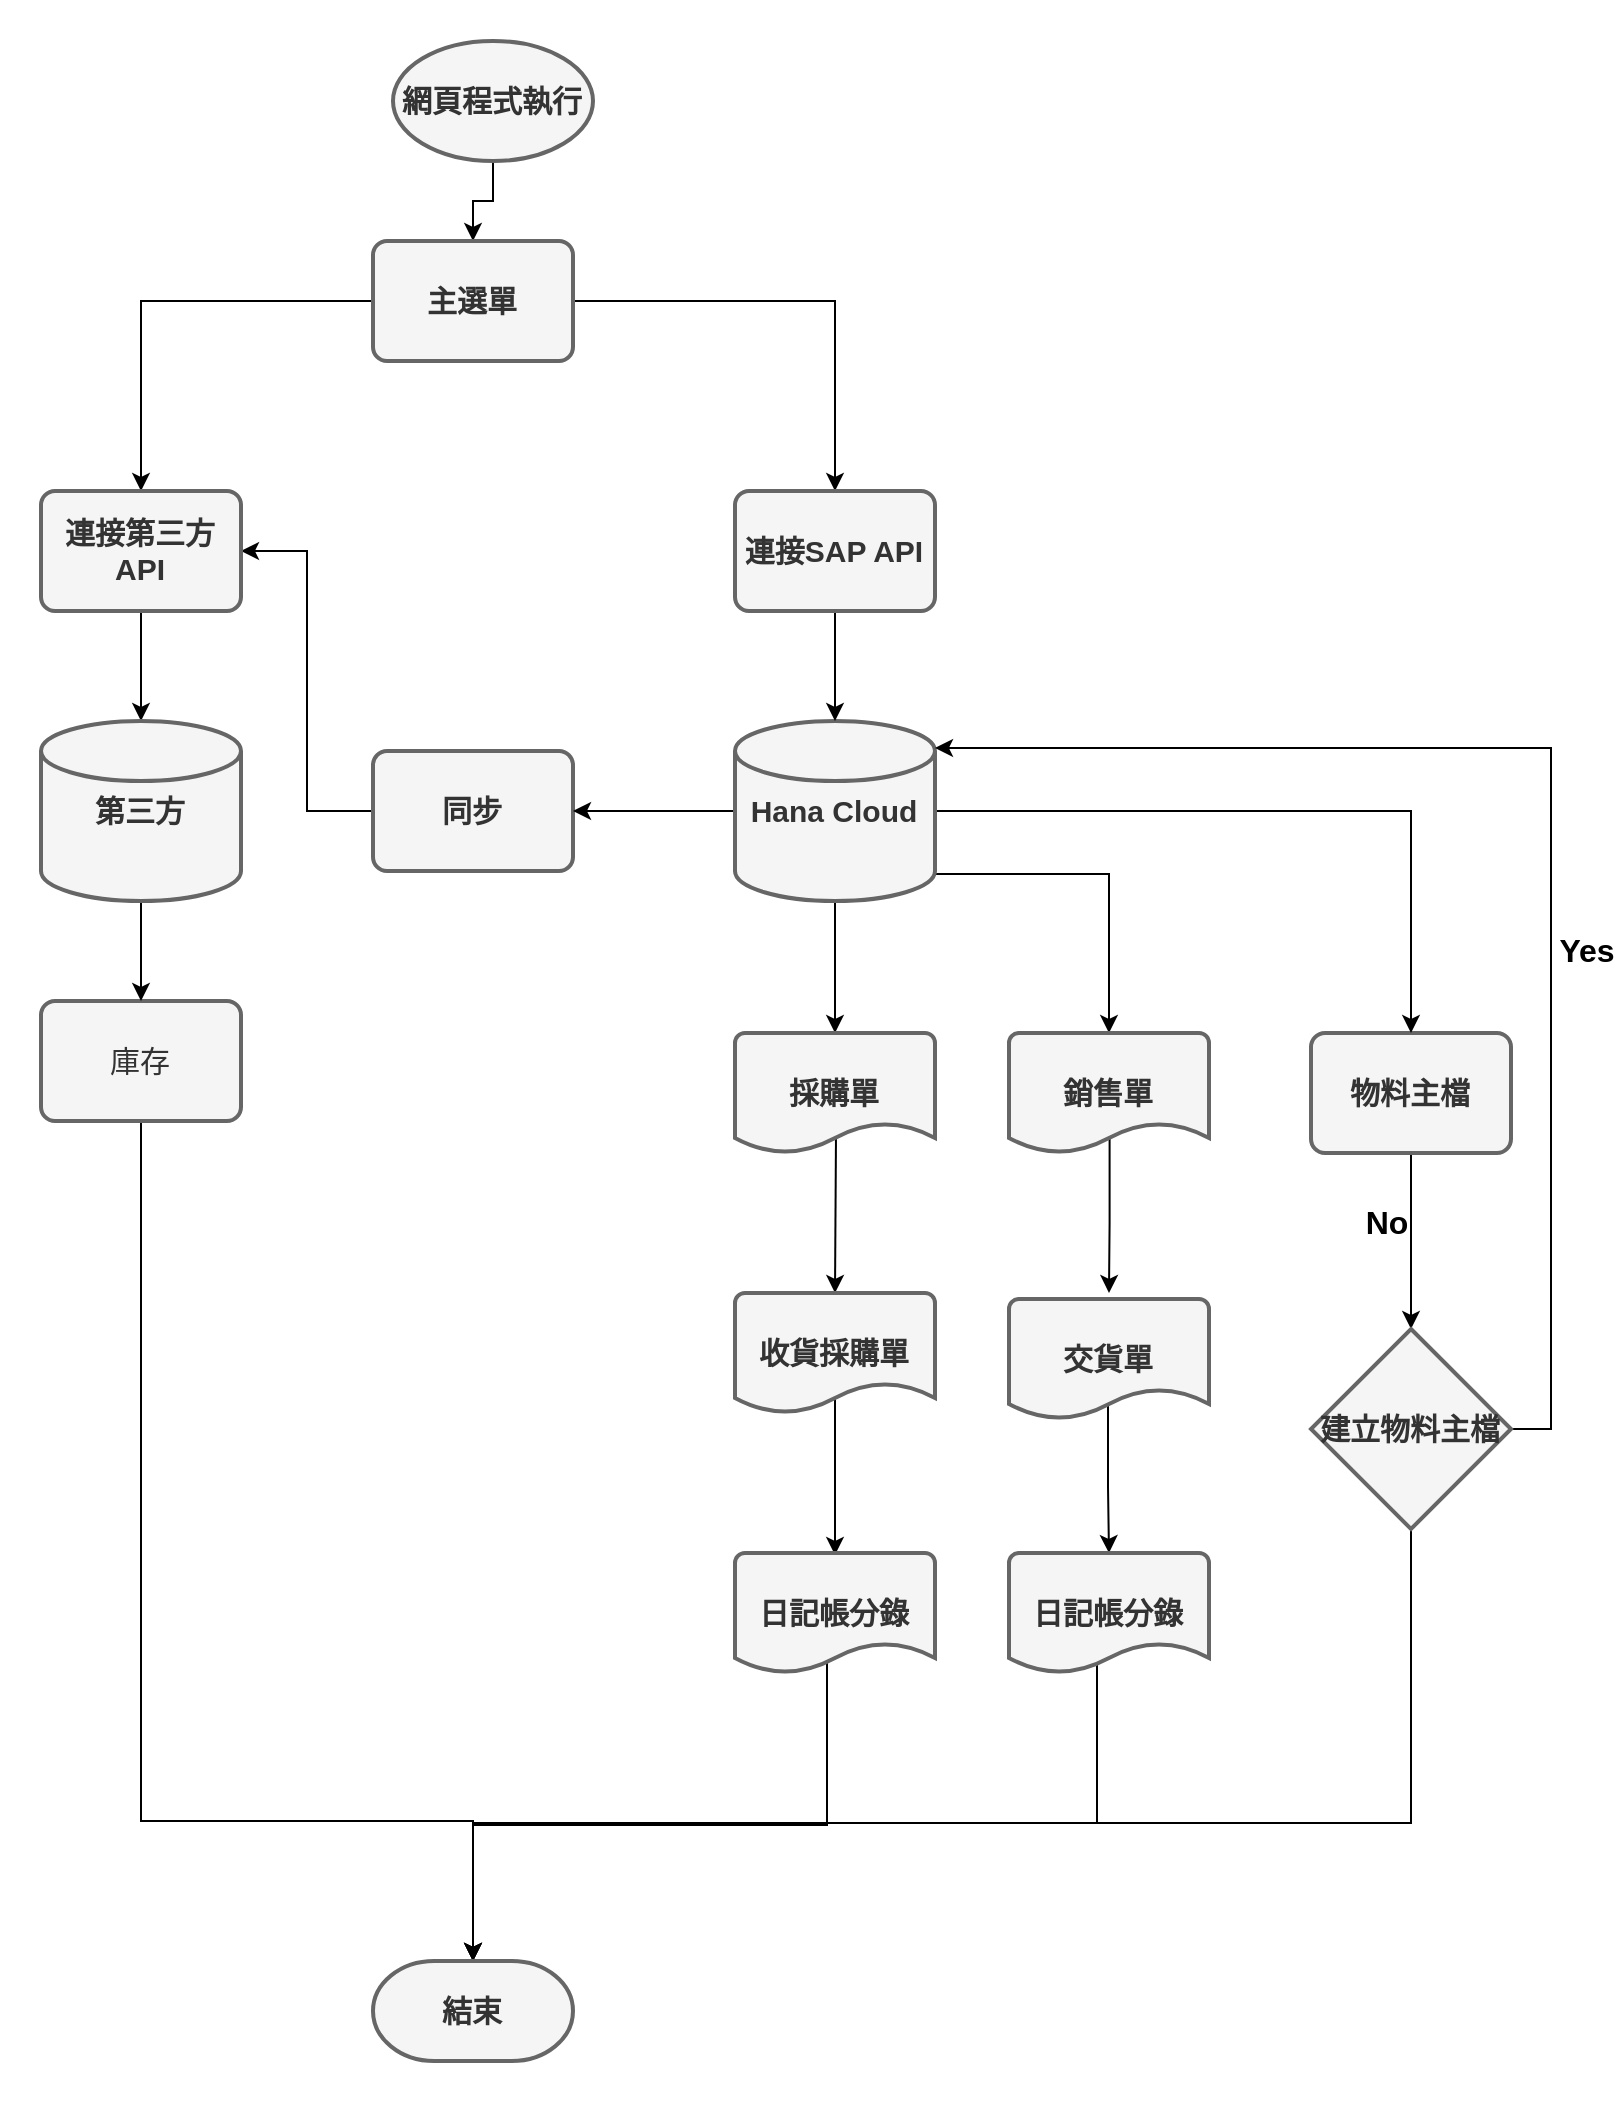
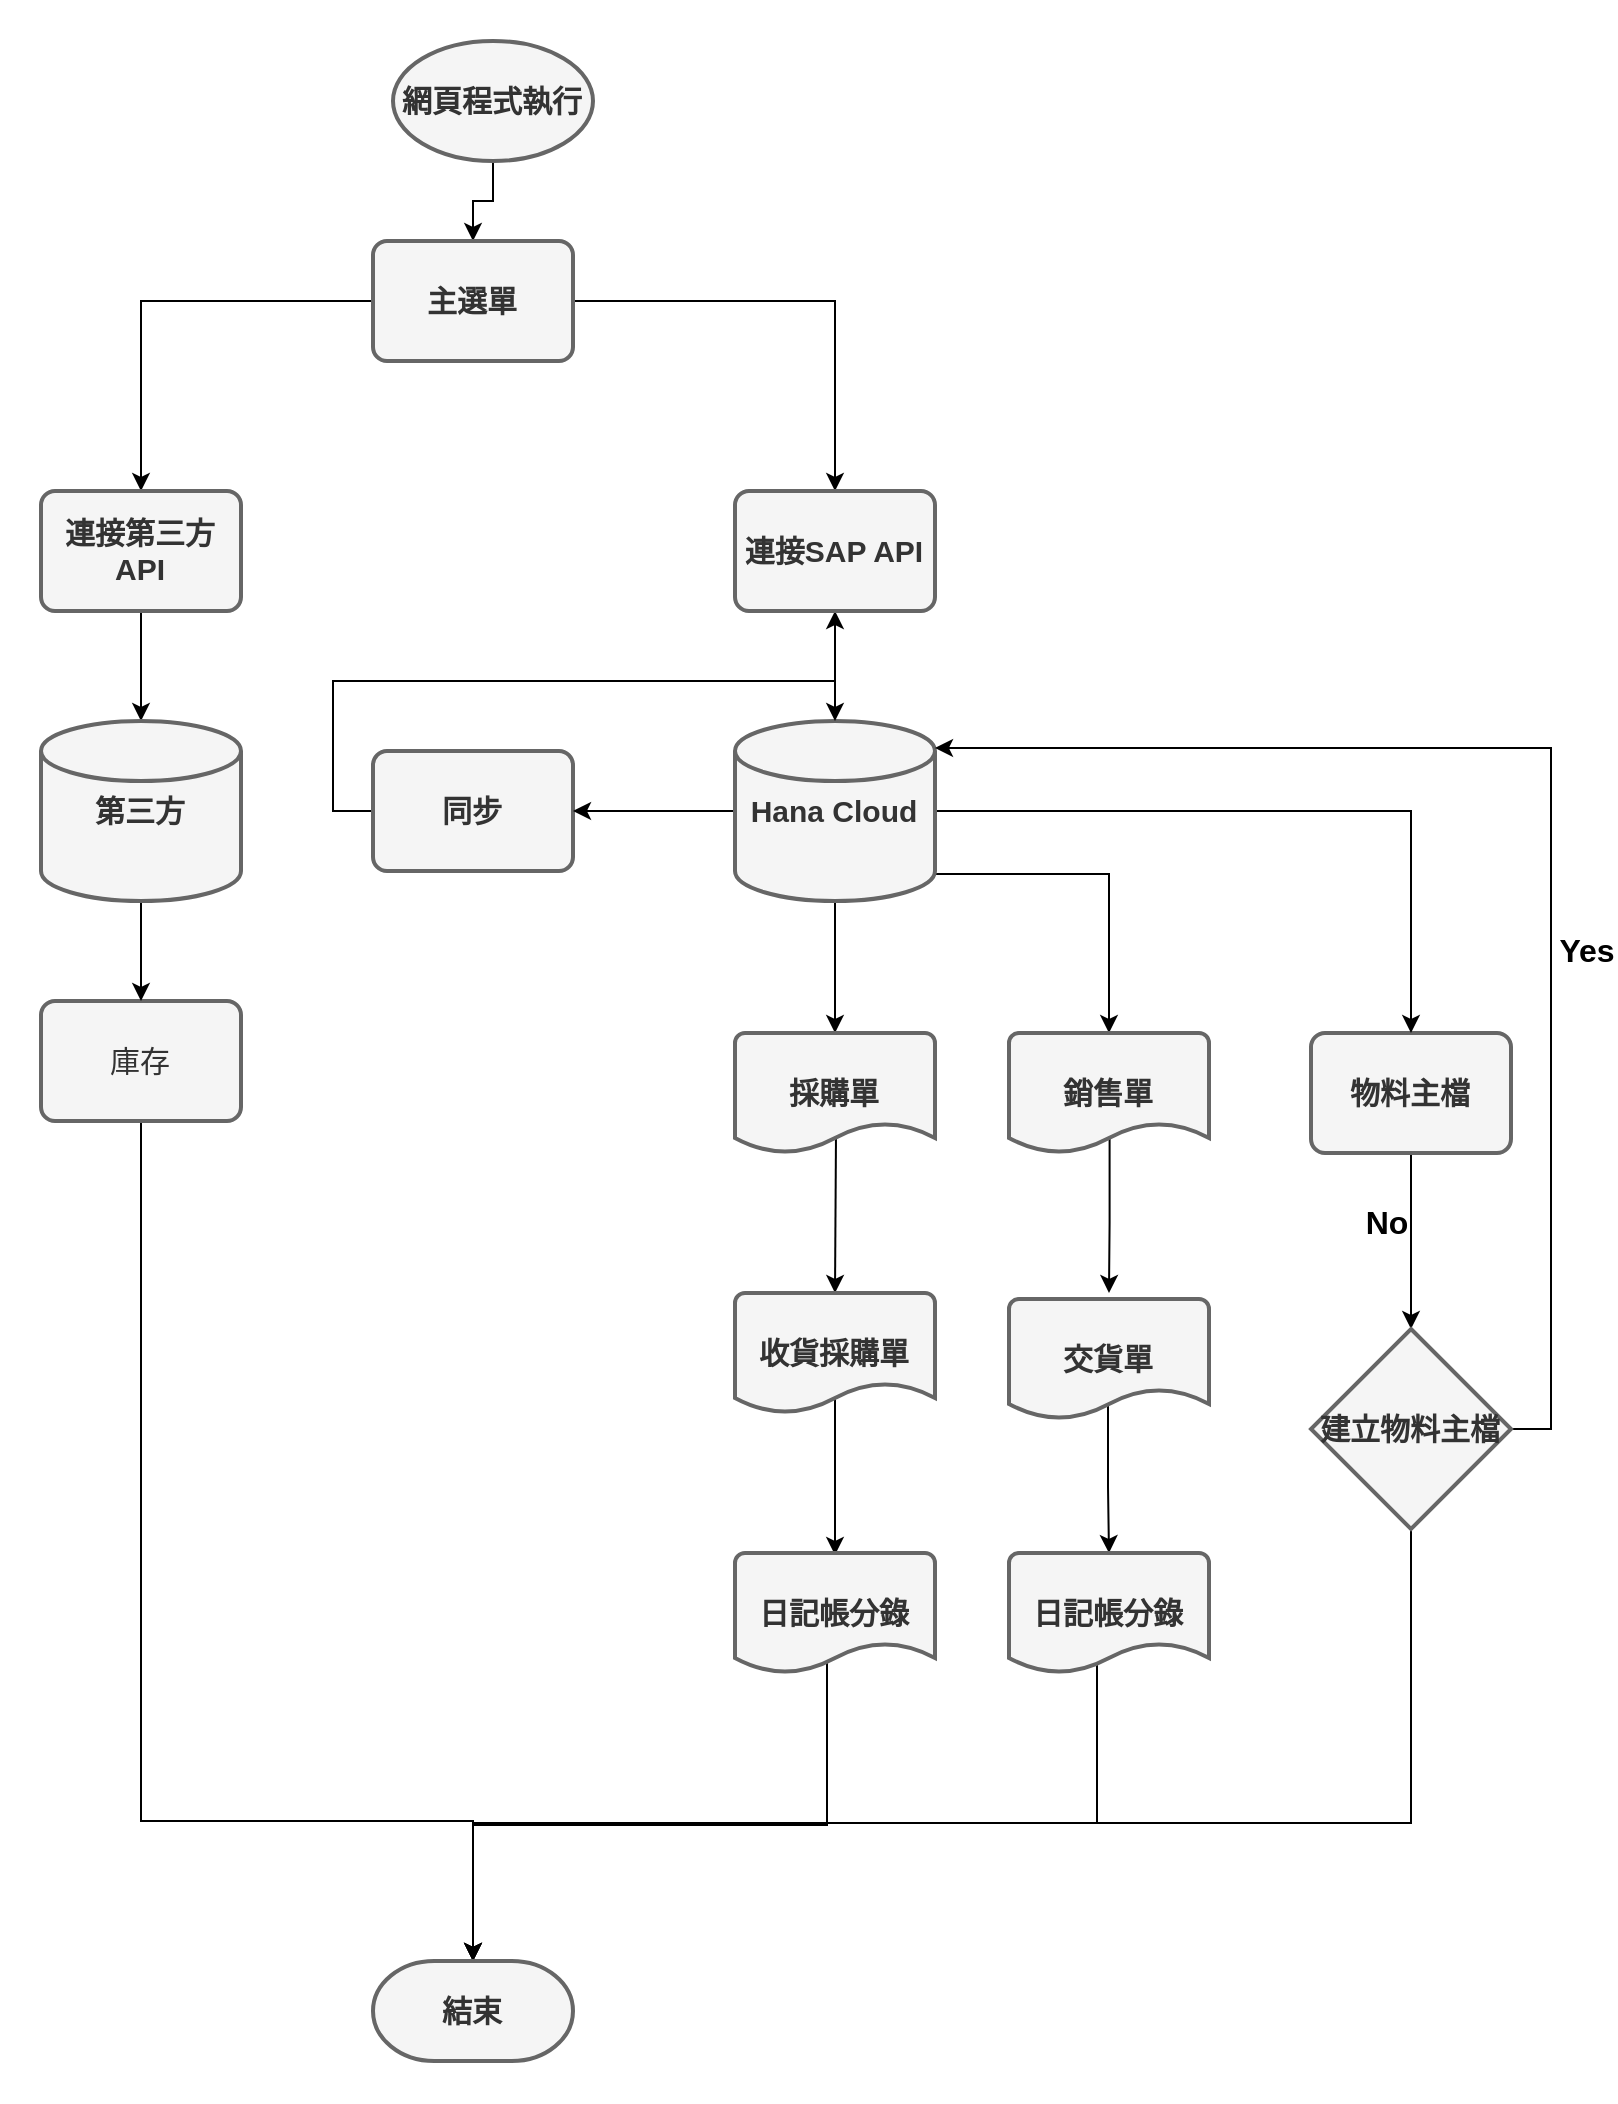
- <mxCell id="13" style="edgeStyle=orthogonalEdgeStyle;rounded=0;orthogonalLoop=1;jettySize=auto;html=1;exitX=0;exitY=0.5;exitDx=0;exitDy=0;entryX=1;entryY=0.5;entryDx=0;entryDy=0;strokeColor=#000000;" parent="1" source="14" target="25" edge="1"><mxGeometry relative="1" as="geometry" /></mxCell>
+ <mxCell id="13" style="edgeStyle=orthogonalEdgeStyle;rounded=0;orthogonalLoop=1;jettySize=auto;html=1;exitX=0;exitY=0.5;exitDx=0;exitDy=0;strokeColor=#000000;" parent="1" source="14" target="23" edge="1"><mxGeometry relative="1" as="geometry" /></mxCell>
